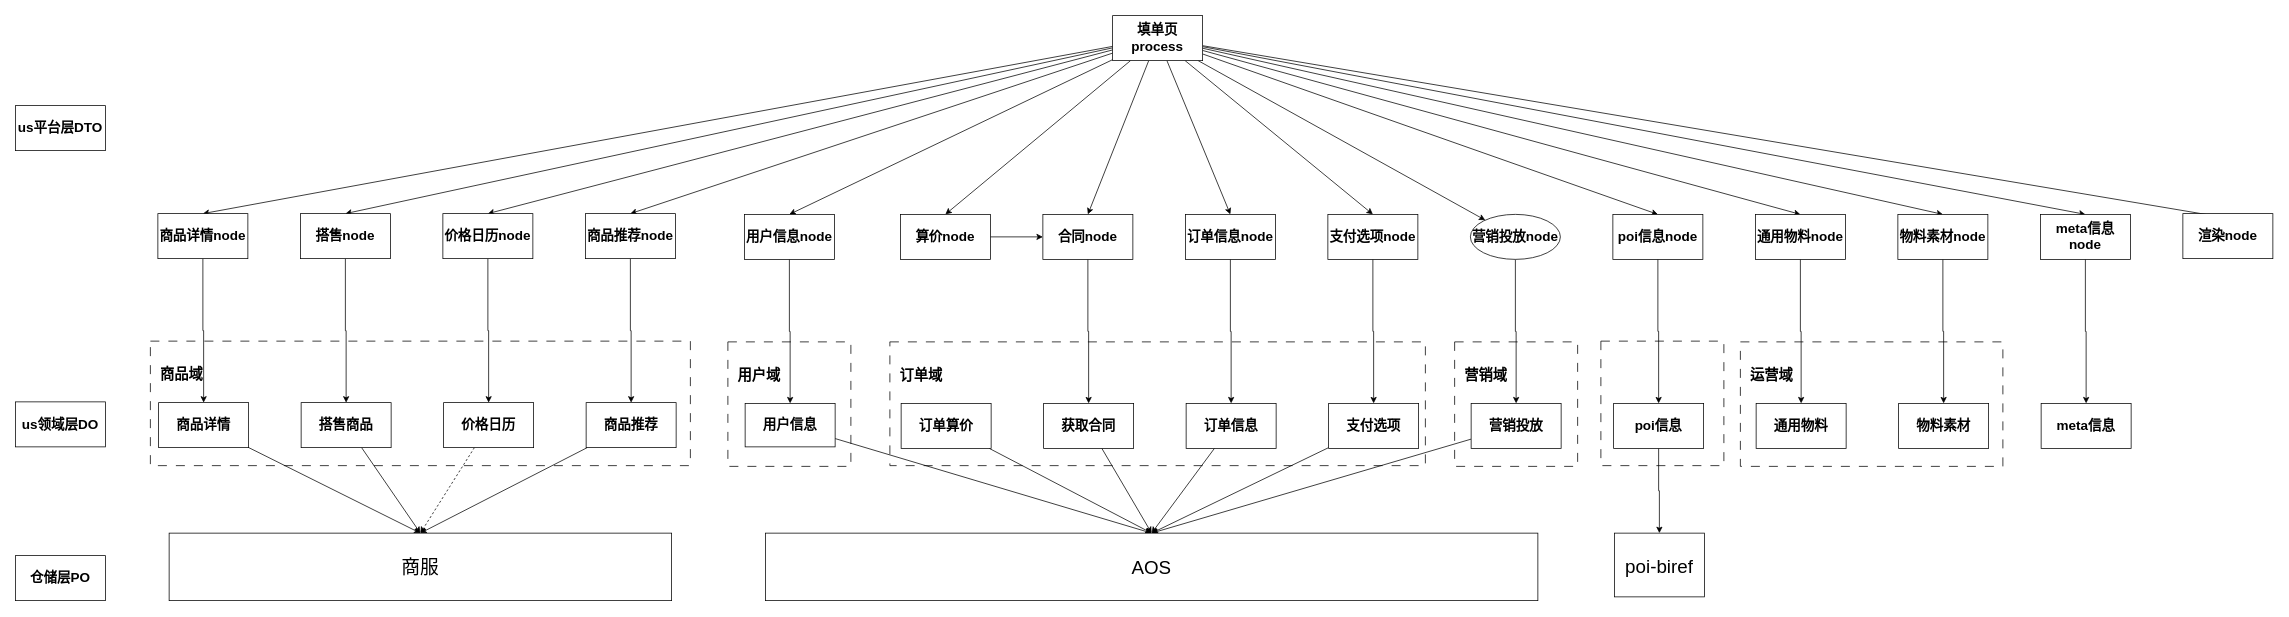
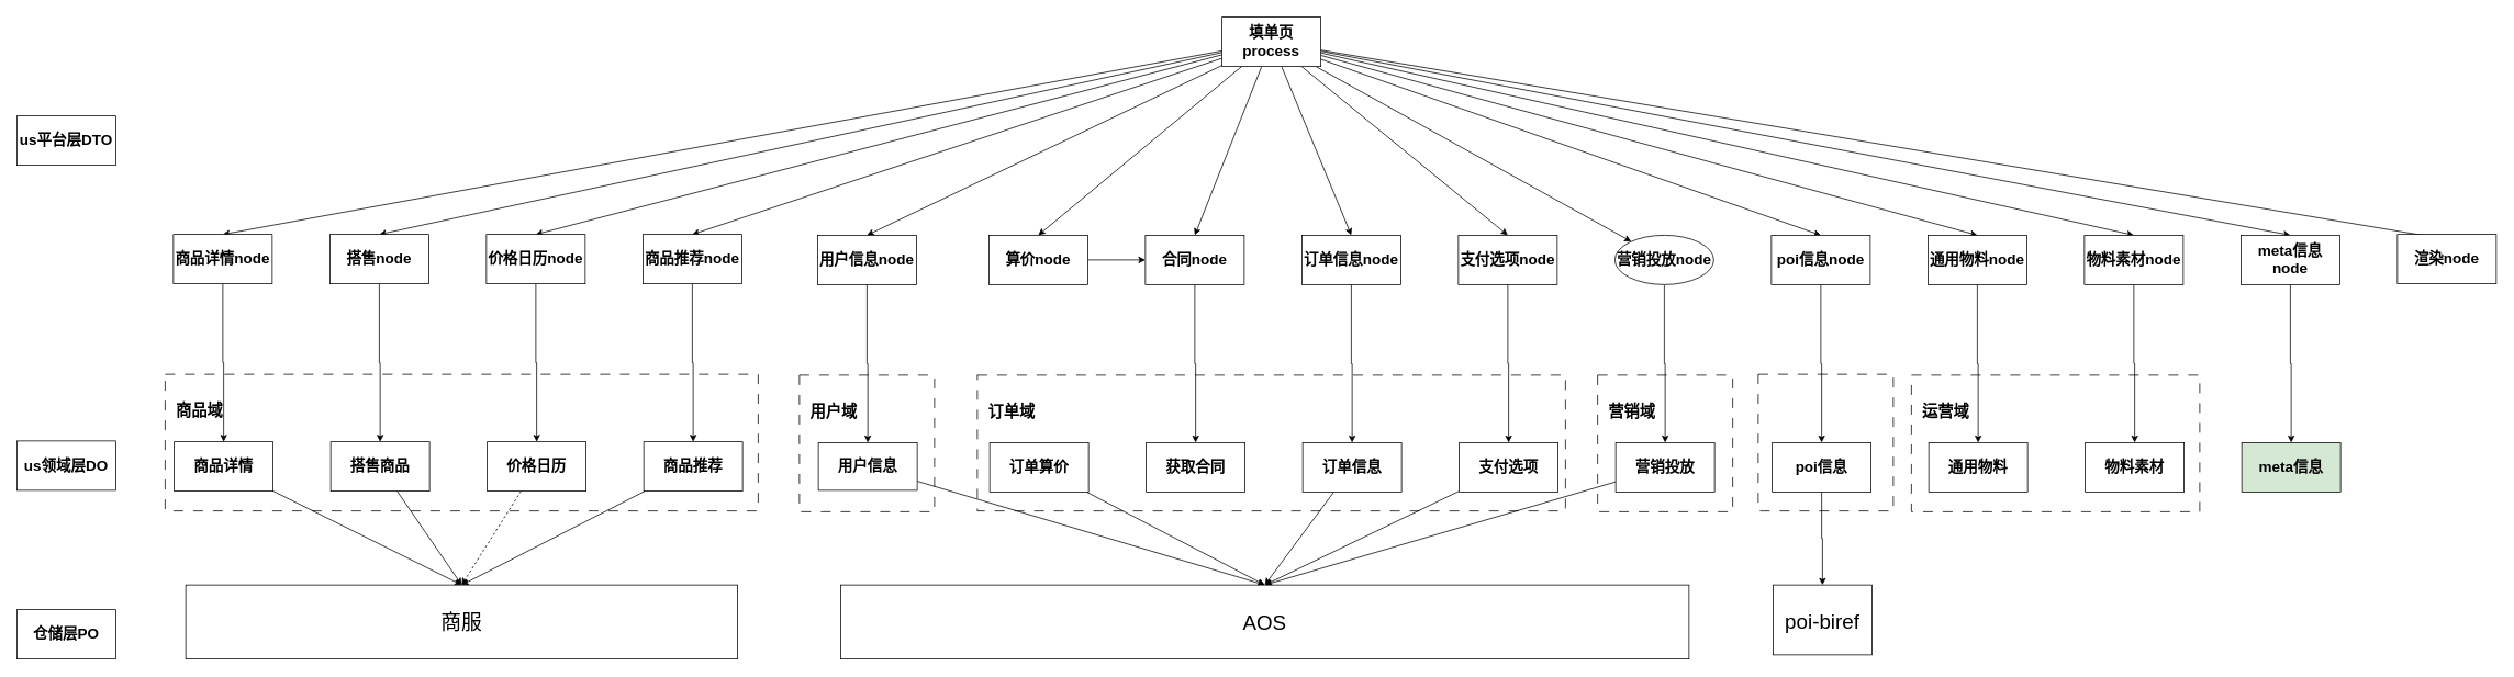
- <mxCell id="80" value="&lt;font style=&quot;font-size: 18px;&quot;&gt;meta信息&lt;/font&gt;" style="rounded=0;whiteSpace=wrap;html=1;fontSize=18;fontStyle=1" vertex="1" parent="1"><mxGeometry x="2721" y="537" width="120" height="60" as="geometry" /></mxCell>
+ <mxCell id="80" value="&lt;font style=&quot;font-size: 18px;&quot;&gt;meta信息&lt;/font&gt;" style="rounded=0;whiteSpace=wrap;html=1;fontSize=18;fontStyle=1;fillColor=#d5e8d4;" vertex="1" parent="1"><mxGeometry x="2721" y="537" width="120" height="60" as="geometry" /></mxCell>
- <mxCell id="68" style="rounded=0;orthogonalLoop=1;jettySize=auto;html=1;entryX=0.5;entryY=0;entryDx=0;entryDy=0;" edge="1" parent="1" source="69" target="85"><mxGeometry relative="1" as="geometry" /></mxCell>
